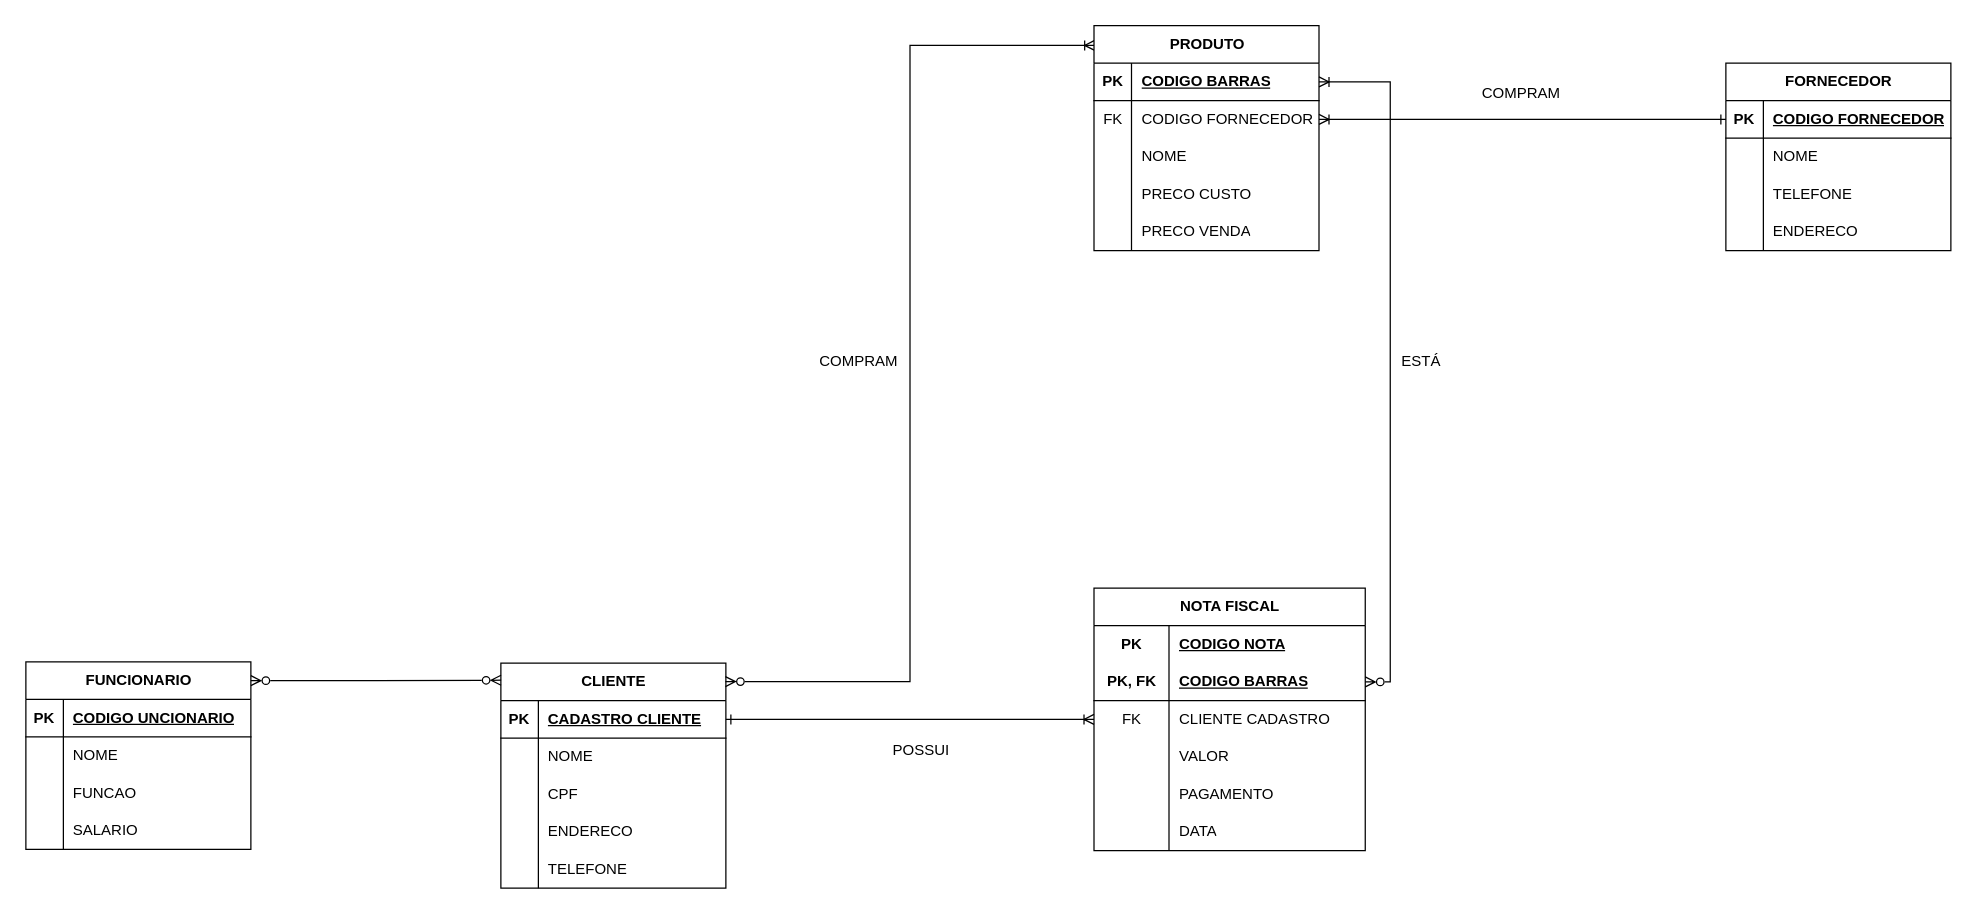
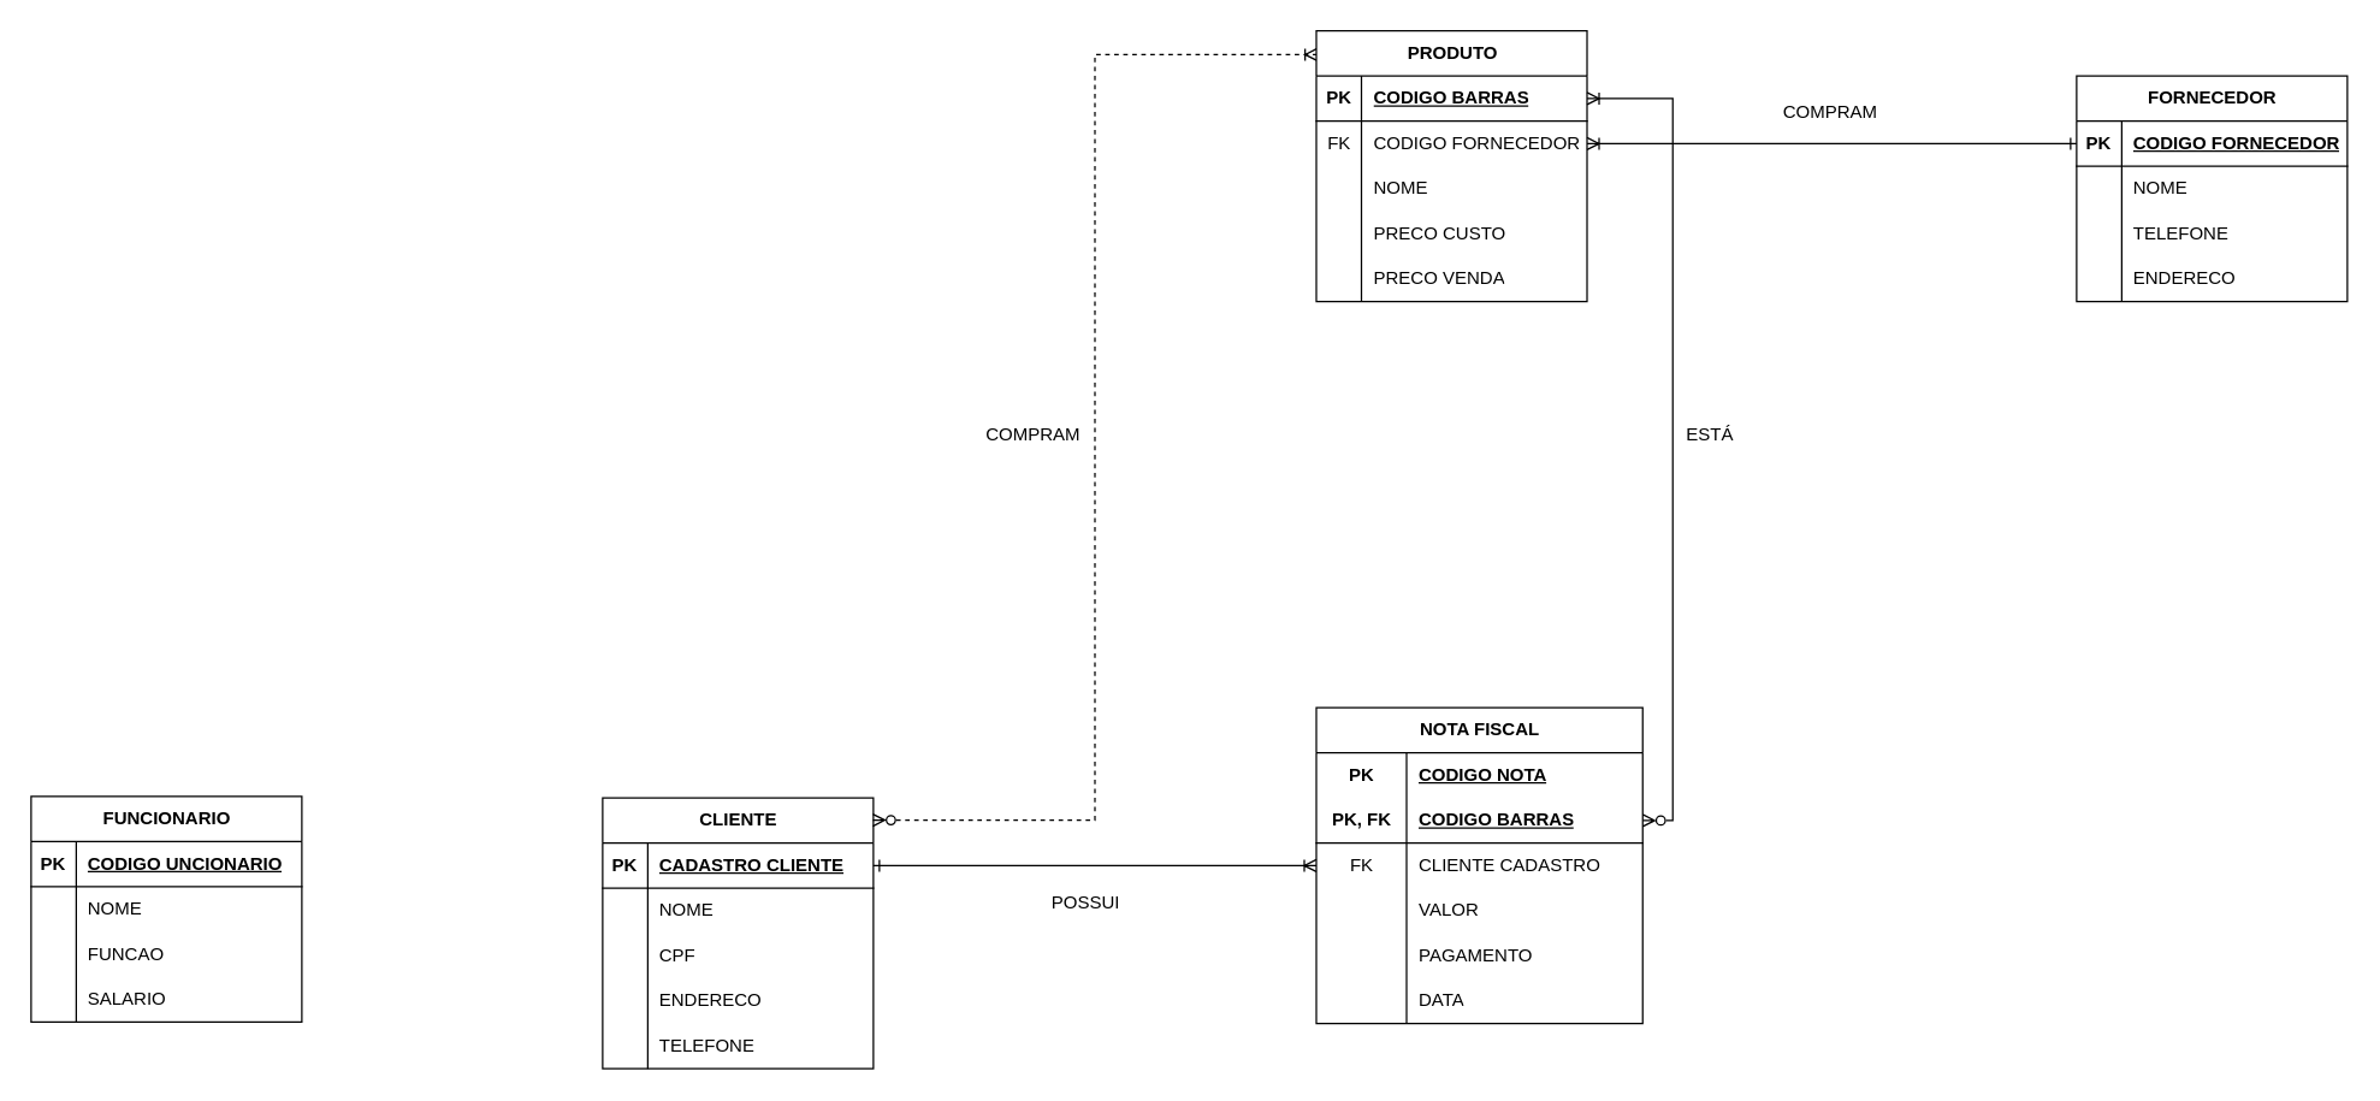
- <mxCell id="56" style="edgeStyle=orthogonalEdgeStyle;rounded=0;orthogonalLoop=1;jettySize=auto;html=1;exitX=0.998;exitY=0.082;exitDx=0;exitDy=0;startArrow=ERzeroToMany;startFill=0;endArrow=ERoneToMany;endFill=0;exitPerimeter=0;entryX=0.003;entryY=0.088;entryDx=0;entryDy=0;entryPerimeter=0;" edge="1" parent="1" source="19" target="57"><mxGeometry relative="1" as="geometry"><mxPoint x="1080" y="720" as="sourcePoint" /><mxPoint x="610" y="50" as="targetPoint" /></mxGeometry></mxCell>
+ <mxCell id="56" style="edgeStyle=orthogonalEdgeStyle;rounded=0;orthogonalLoop=1;jettySize=auto;html=1;exitX=0.998;exitY=0.082;exitDx=0;exitDy=0;startArrow=ERzeroToMany;startFill=0;endArrow=ERoneToMany;endFill=0;exitPerimeter=0;entryX=0.003;entryY=0.088;entryDx=0;entryDy=0;entryPerimeter=0;dashed=1;" edge="1" parent="1" source="19" target="57"><mxGeometry relative="1" as="geometry"><mxPoint x="1080" y="720" as="sourcePoint" /><mxPoint x="610" y="50" as="targetPoint" /></mxGeometry></mxCell>
- <mxCell id="54" style="edgeStyle=orthogonalEdgeStyle;rounded=0;orthogonalLoop=1;jettySize=auto;html=1;exitX=1;exitY=0.1;exitDx=0;exitDy=0;entryX=0.001;entryY=0.076;entryDx=0;entryDy=0;startArrow=ERzeroToMany;startFill=0;endArrow=ERzeroToMany;endFill=0;exitPerimeter=0;entryPerimeter=0;" edge="1" parent="1" source="6" target="19"><mxGeometry relative="1" as="geometry"><mxPoint x="207" y="545" as="sourcePoint" /><mxPoint x="480" y="544" as="targetPoint" /></mxGeometry></mxCell>
- <mxCell id="3" value="POSSUI" style="text;whiteSpace=wrap;html=1;align=center;" vertex="1" parent="1"><mxGeometry x="699.996" y="585.996" width="73" height="36" as="geometry" /></mxCell>
+ <mxCell id="3" value="POSSUI" style="text;whiteSpace=wrap;html=1;align=center;" vertex="1" parent="1"><mxGeometry x="684.996" y="585.996" width="73" height="36" as="geometry" /></mxCell>
